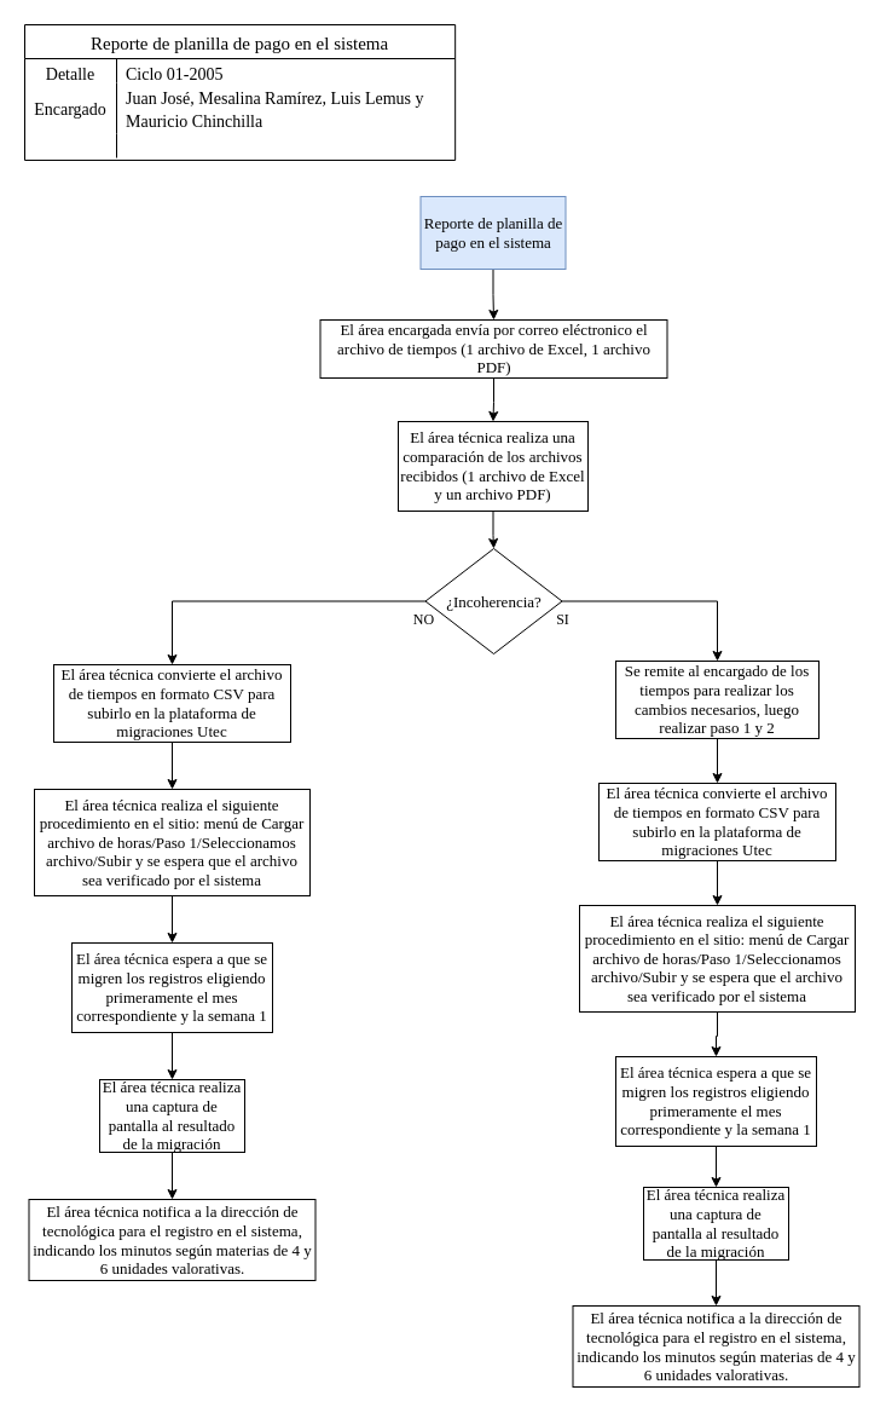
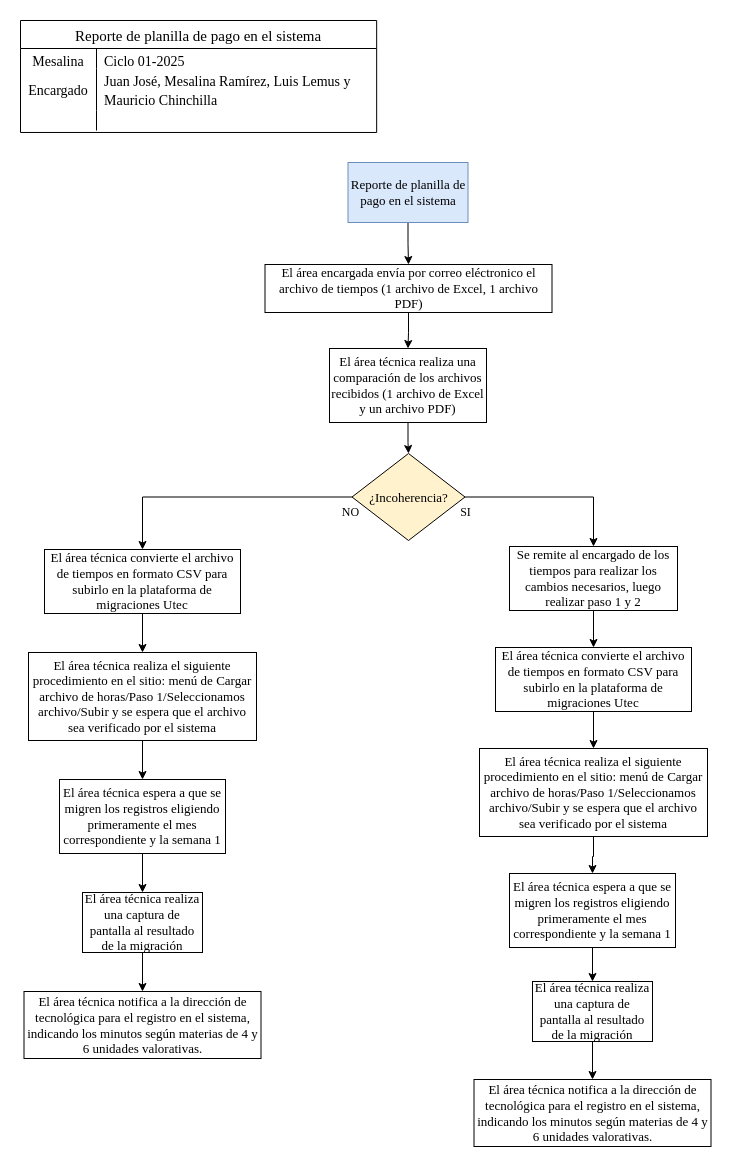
- <mxCell id="4" value="&lt;font style=&quot;font-size: 14px;&quot;&gt;Detalle&lt;/font&gt;&lt;div&gt;&lt;br&gt;&lt;/div&gt;" style="shape=partialRectangle;html=1;whiteSpace=wrap;connectable=0;fillColor=none;top=0;left=0;bottom=0;right=0;overflow=hidden;pointerEvents=1;strokeColor=inherit;fontSize=16;fontFamily=Times New Roman;" vertex="1" parent="3"><mxGeometry width="76" height="20" as="geometry"><mxRectangle width="76" height="20" as="alternateBounds" /></mxGeometry></mxCell>
+ <mxCell id="4" value="&lt;font style=&quot;font-size: 14px;&quot;&gt;Mesalina&lt;/font&gt;&lt;div&gt;&lt;br&gt;&lt;/div&gt;" style="shape=partialRectangle;html=1;whiteSpace=wrap;connectable=0;fillColor=none;top=0;left=0;bottom=0;right=0;overflow=hidden;pointerEvents=1;strokeColor=inherit;fontSize=16;fontFamily=Times New Roman;" vertex="1" parent="3"><mxGeometry width="76" height="20" as="geometry"><mxRectangle width="76" height="20" as="alternateBounds" /></mxGeometry></mxCell>
- <mxCell id="5" value="&lt;font style=&quot;font-size: 14px;&quot;&gt;Ciclo 01-2005&lt;/font&gt;" style="shape=partialRectangle;html=1;whiteSpace=wrap;connectable=0;fillColor=none;top=0;left=0;bottom=0;right=0;align=left;spacingLeft=6;overflow=hidden;strokeColor=inherit;fontSize=16;fontFamily=Times New Roman;" vertex="1" parent="3"><mxGeometry x="76" width="280" height="20" as="geometry"><mxRectangle width="280" height="20" as="alternateBounds" /></mxGeometry></mxCell>
+ <mxCell id="5" value="&lt;font style=&quot;font-size: 14px;&quot;&gt;Ciclo 01-2025&lt;/font&gt;" style="shape=partialRectangle;html=1;whiteSpace=wrap;connectable=0;fillColor=none;top=0;left=0;bottom=0;right=0;align=left;spacingLeft=6;overflow=hidden;strokeColor=inherit;fontSize=16;fontFamily=Times New Roman;" vertex="1" parent="3"><mxGeometry x="76" width="280" height="20" as="geometry"><mxRectangle width="280" height="20" as="alternateBounds" /></mxGeometry></mxCell>
- <mxCell id="20" value="¿Incoherencia?" style="rhombus;whiteSpace=wrap;html=1;fontSize=13;fontFamily=Times New Roman;rounded=0;" vertex="1" parent="1"><mxGeometry x="351.5" y="453" width="113" height="87" as="geometry" /></mxCell>
+ <mxCell id="20" value="¿Incoherencia?" style="rhombus;whiteSpace=wrap;html=1;fontSize=13;fontFamily=Times New Roman;rounded=0;fillColor=#fff2cc;" vertex="1" parent="1"><mxGeometry x="351.5" y="453" width="113" height="87" as="geometry" /></mxCell>
